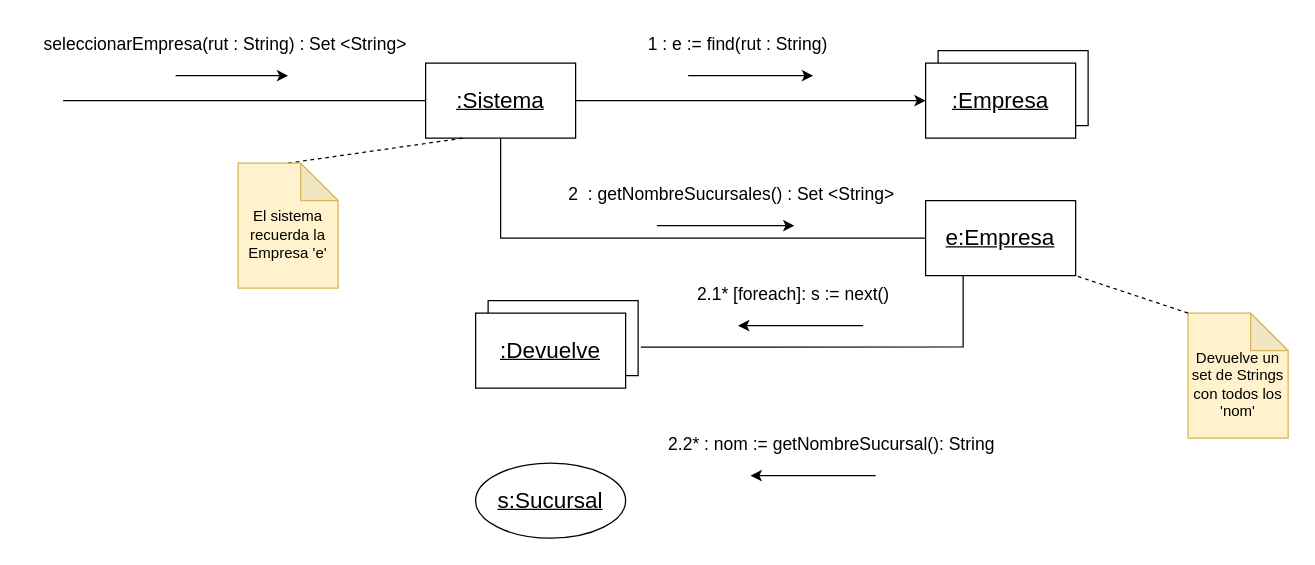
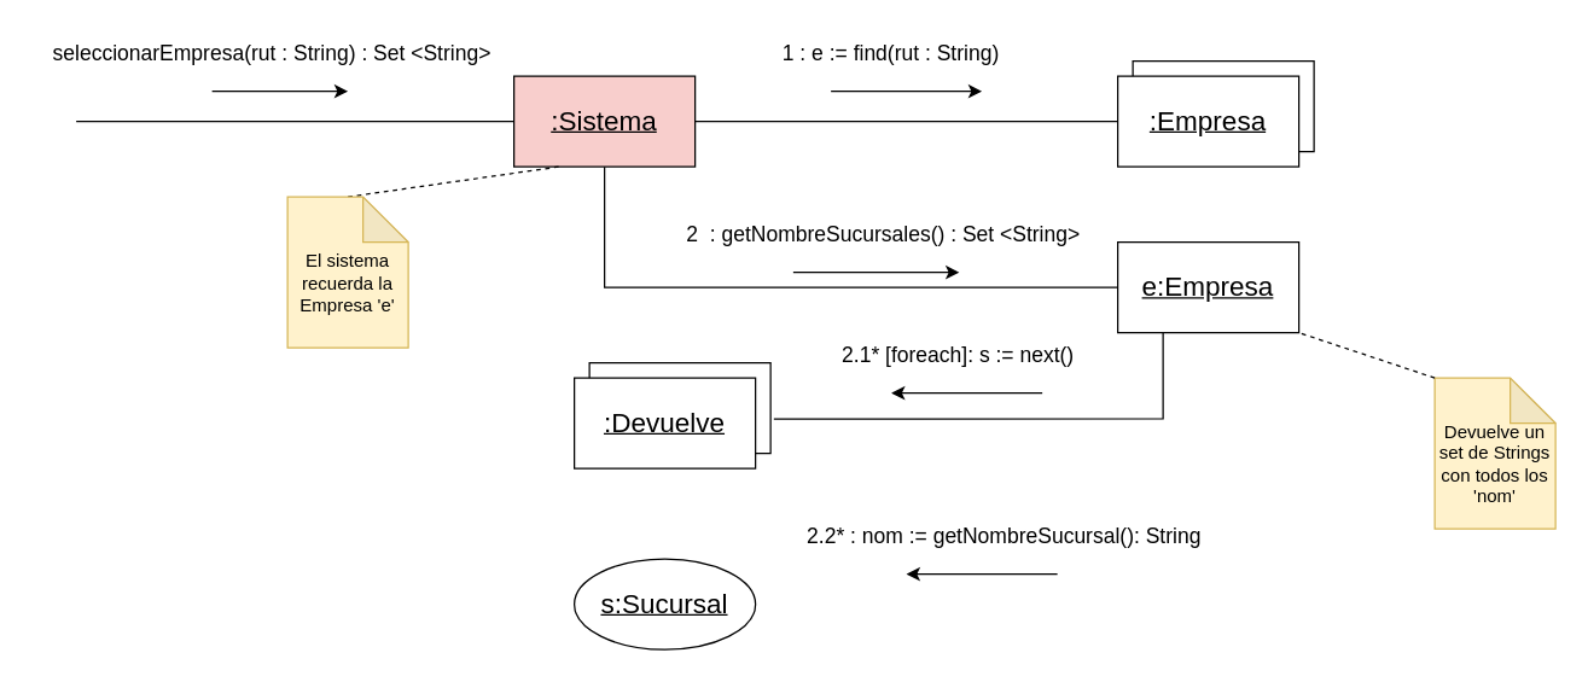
- <mxCell id="4" value="&lt;font style=&quot;font-size: 18px;&quot;&gt;&lt;u&gt;:Sistema&lt;/u&gt;&lt;/font&gt;" style="rounded=0;whiteSpace=wrap;html=1;" parent="1" vertex="1"><mxGeometry x="340" y="50" width="120" height="60" as="geometry" /></mxCell>
+ <mxCell id="4" value="&lt;font style=&quot;font-size: 18px;&quot;&gt;&lt;u&gt;:Sistema&lt;/u&gt;&lt;/font&gt;" style="rounded=0;whiteSpace=wrap;html=1;fillColor=#f8cecc;" parent="1" vertex="1"><mxGeometry x="340" y="50" width="120" height="60" as="geometry" /></mxCell>
- <mxCell id="5" value="" style="endArrow=classic;html=1;rounded=0;exitX=1;exitY=0.5;exitDx=0;exitDy=0;entryX=0;entryY=0.5;entryDx=0;entryDy=0;" parent="1" source="4" target="3" edge="1"><mxGeometry width="50" height="50" relative="1" as="geometry"><mxPoint x="510" y="200" as="sourcePoint" /><mxPoint x="560" y="150" as="targetPoint" /></mxGeometry></mxCell>
+ <mxCell id="5" value="" style="endArrow=none;html=1;rounded=0;exitX=1;exitY=0.5;exitDx=0;exitDy=0;entryX=0;entryY=0.5;entryDx=0;entryDy=0;" parent="1" source="4" target="3" edge="1"><mxGeometry width="50" height="50" relative="1" as="geometry"><mxPoint x="510" y="200" as="sourcePoint" /><mxPoint x="560" y="150" as="targetPoint" /></mxGeometry></mxCell>
